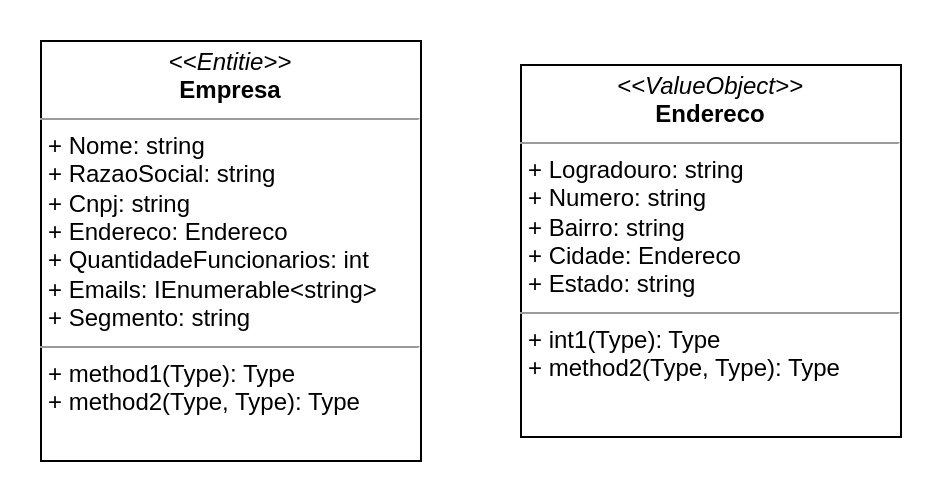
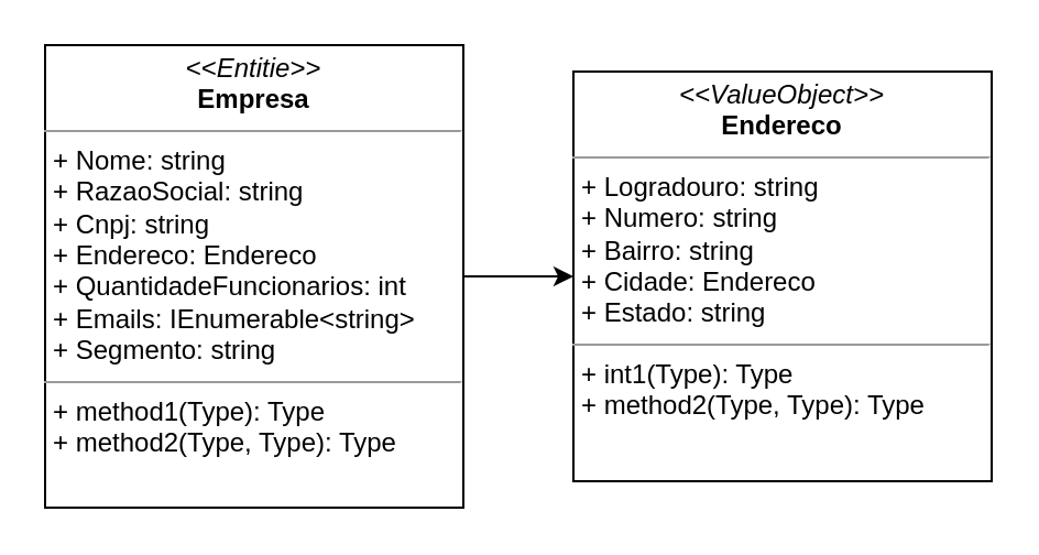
+ <mxCell id="2" style="edgeStyle=orthogonalEdgeStyle;rounded=0;orthogonalLoop=1;jettySize=auto;html=1;entryX=0;entryY=0.5;entryDx=0;entryDy=0;" edge="1" parent="1" source="3" target="4"><mxGeometry relative="1" as="geometry" /></mxCell>
